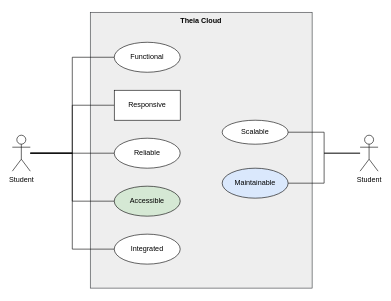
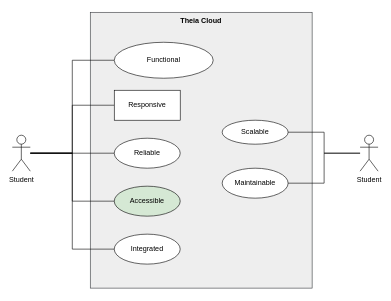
- <mxCell id="10" value="Functional" style="ellipse;whiteSpace=wrap;html=1;" vertex="1" parent="1"><mxGeometry x="190" y="70" width="110" height="50" as="geometry" /></mxCell>
+ <mxCell id="10" value="Functional" style="ellipse;whiteSpace=wrap;html=1;" vertex="1" parent="1"><mxGeometry x="190" y="70" width="165" height="60" as="geometry" /></mxCell>
- <mxCell id="16" value="Maintainable" style="ellipse;whiteSpace=wrap;html=1;fillColor=#dae8fc;" vertex="1" parent="1"><mxGeometry x="370" y="280" width="110" height="50" as="geometry" /></mxCell>
+ <mxCell id="16" value="Maintainable" style="ellipse;whiteSpace=wrap;html=1;" vertex="1" parent="1"><mxGeometry x="370" y="280" width="110" height="50" as="geometry" /></mxCell>
